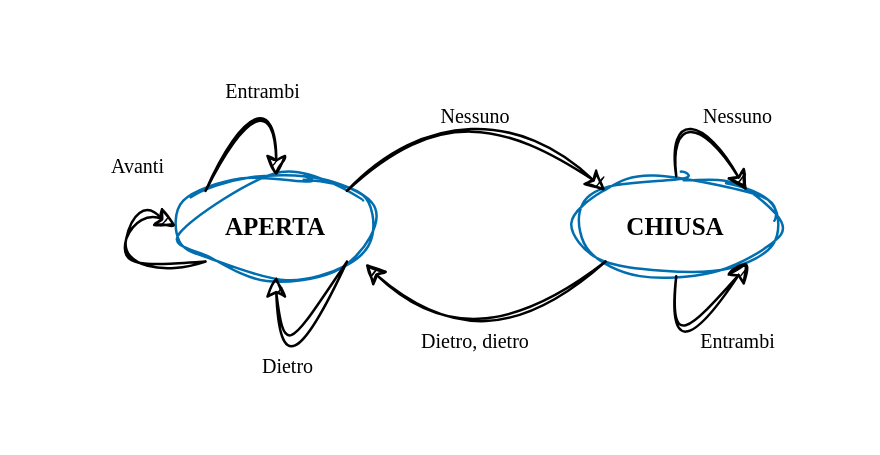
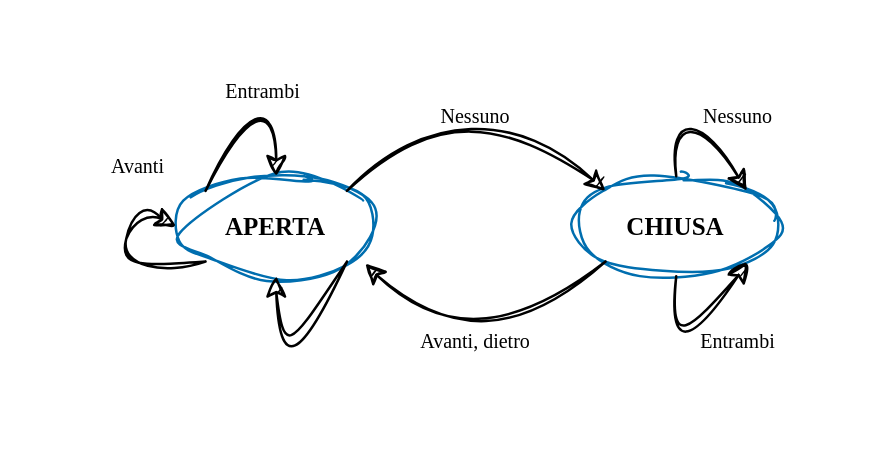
- <mxCell id="11" value="&lt;font style=&quot;font-size: 8px;&quot;&gt;Dietro, dietro&lt;/font&gt;" style="text;strokeColor=none;align=center;fillColor=none;html=1;verticalAlign=middle;whiteSpace=wrap;rounded=0;fontFamily=Comic Sans MS;sketch=1;curveFitting=1;jiggle=2;" parent="1" vertex="1"><mxGeometry x="155" y="120" width="70" height="30" as="geometry" /></mxCell>
+ <mxCell id="11" value="&lt;font style=&quot;font-size: 8px;&quot;&gt;Avanti, dietro&lt;/font&gt;" style="text;strokeColor=none;align=center;fillColor=none;html=1;verticalAlign=middle;whiteSpace=wrap;rounded=0;fontFamily=Comic Sans MS;sketch=1;curveFitting=1;jiggle=2;" parent="1" vertex="1"><mxGeometry x="155" y="120" width="70" height="30" as="geometry" /></mxCell>
- <mxCell id="17" value="&lt;font style=&quot;font-size: 8px;&quot;&gt;Dietro&lt;/font&gt;" style="text;strokeColor=none;align=center;fillColor=none;html=1;verticalAlign=middle;whiteSpace=wrap;rounded=0;fontFamily=Comic Sans MS;sketch=1;curveFitting=1;jiggle=2;" parent="1" vertex="1"><mxGeometry x="80" y="130" width="70" height="30" as="geometry" /></mxCell>
